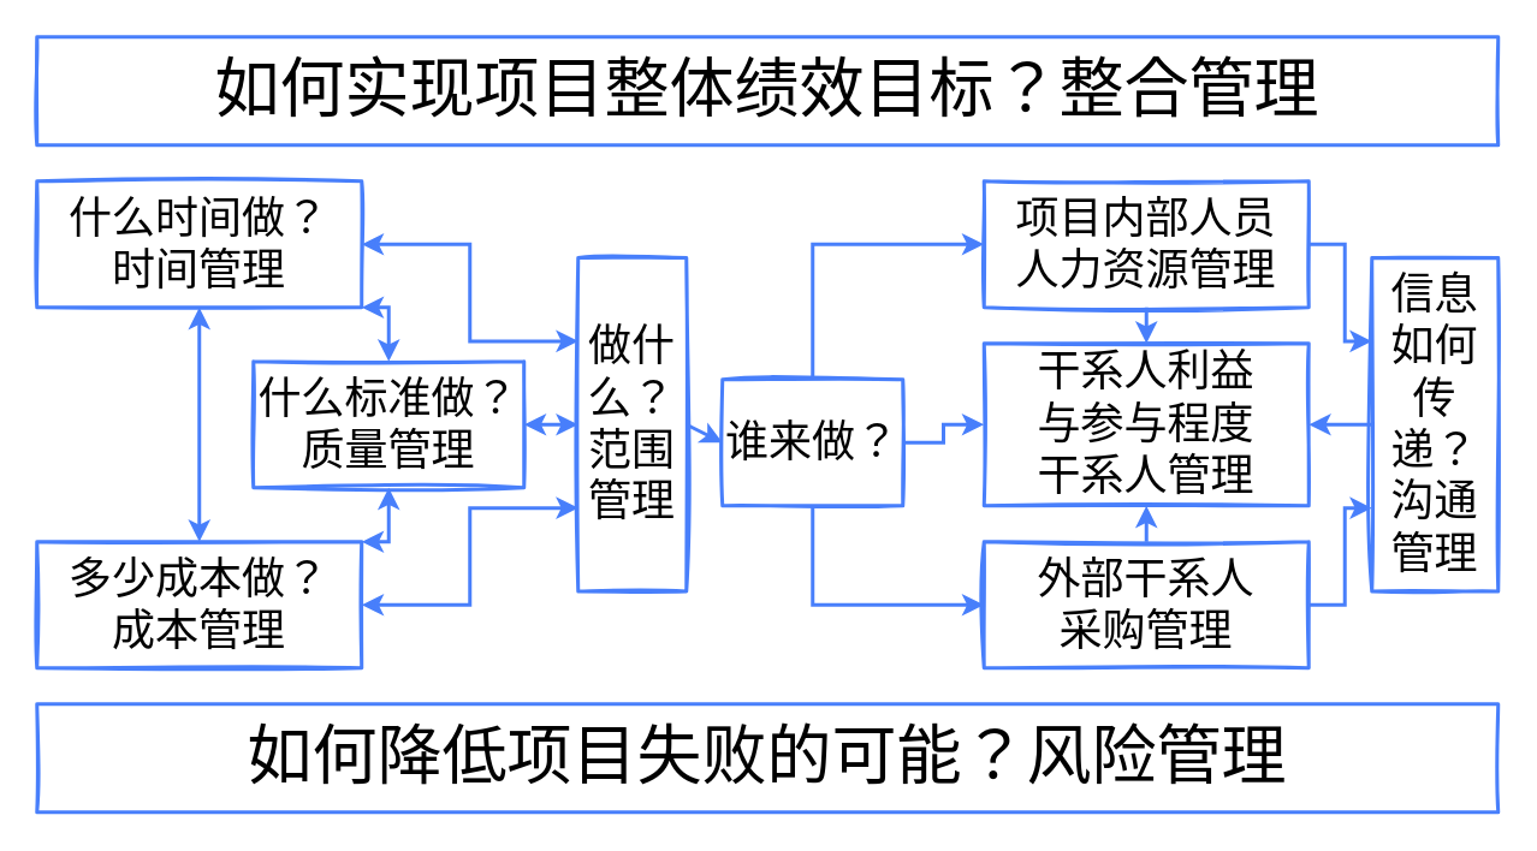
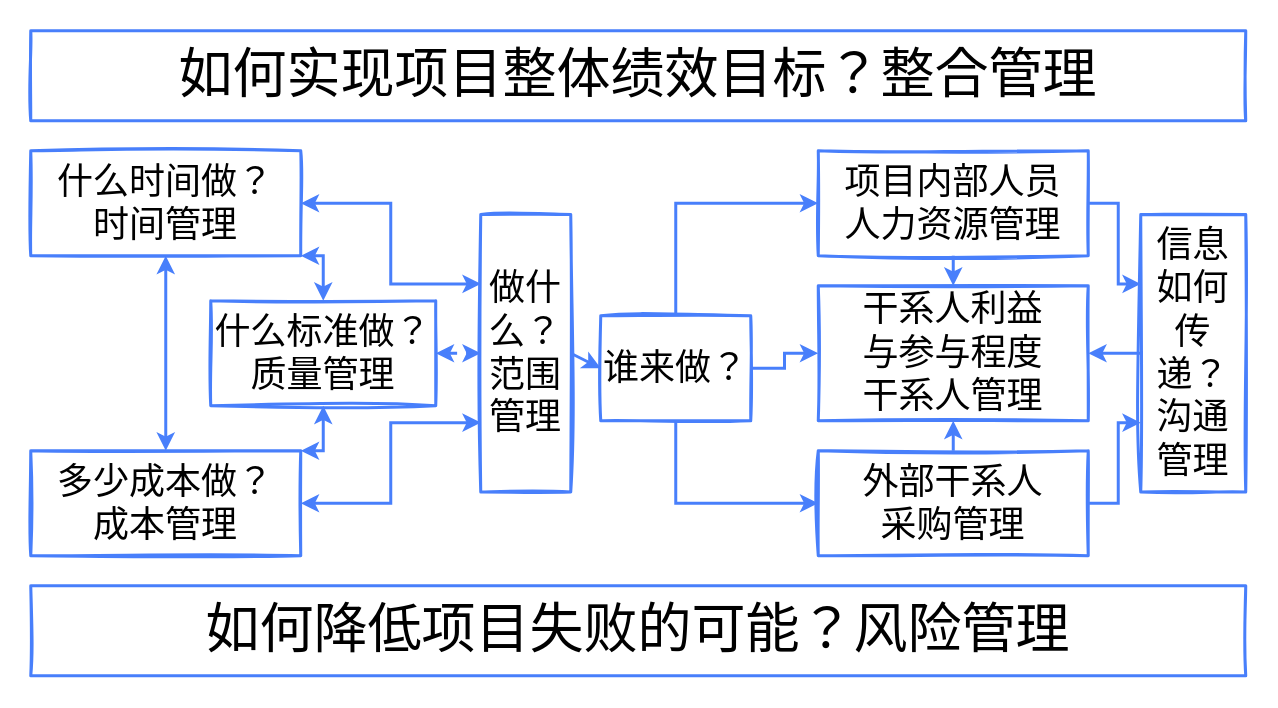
- <mxCell id="11" style="rounded=0;orthogonalLoop=1;jettySize=auto;html=1;exitX=1;exitY=0.5;exitDx=0;exitDy=0;entryX=0;entryY=0.5;entryDx=0;entryDy=0;fontSize=24;startArrow=classic;startFill=1;endArrow=classic;endFill=1;strokeColor=#487FFB;strokeWidth=2;" edge="1" parent="1" source="12" target="14"><mxGeometry relative="1" as="geometry" /></mxCell>
+ <mxCell id="11" style="rounded=0;orthogonalLoop=1;jettySize=auto;html=1;exitX=1;exitY=0.5;exitDx=0;exitDy=0;entryX=0;entryY=0.5;entryDx=0;entryDy=0;fontSize=24;startArrow=classic;startFill=1;endArrow=classic;endFill=1;strokeColor=#487FFB;strokeWidth=2;dashed=1;" edge="1" parent="1" source="12" target="14"><mxGeometry relative="1" as="geometry" /></mxCell>
